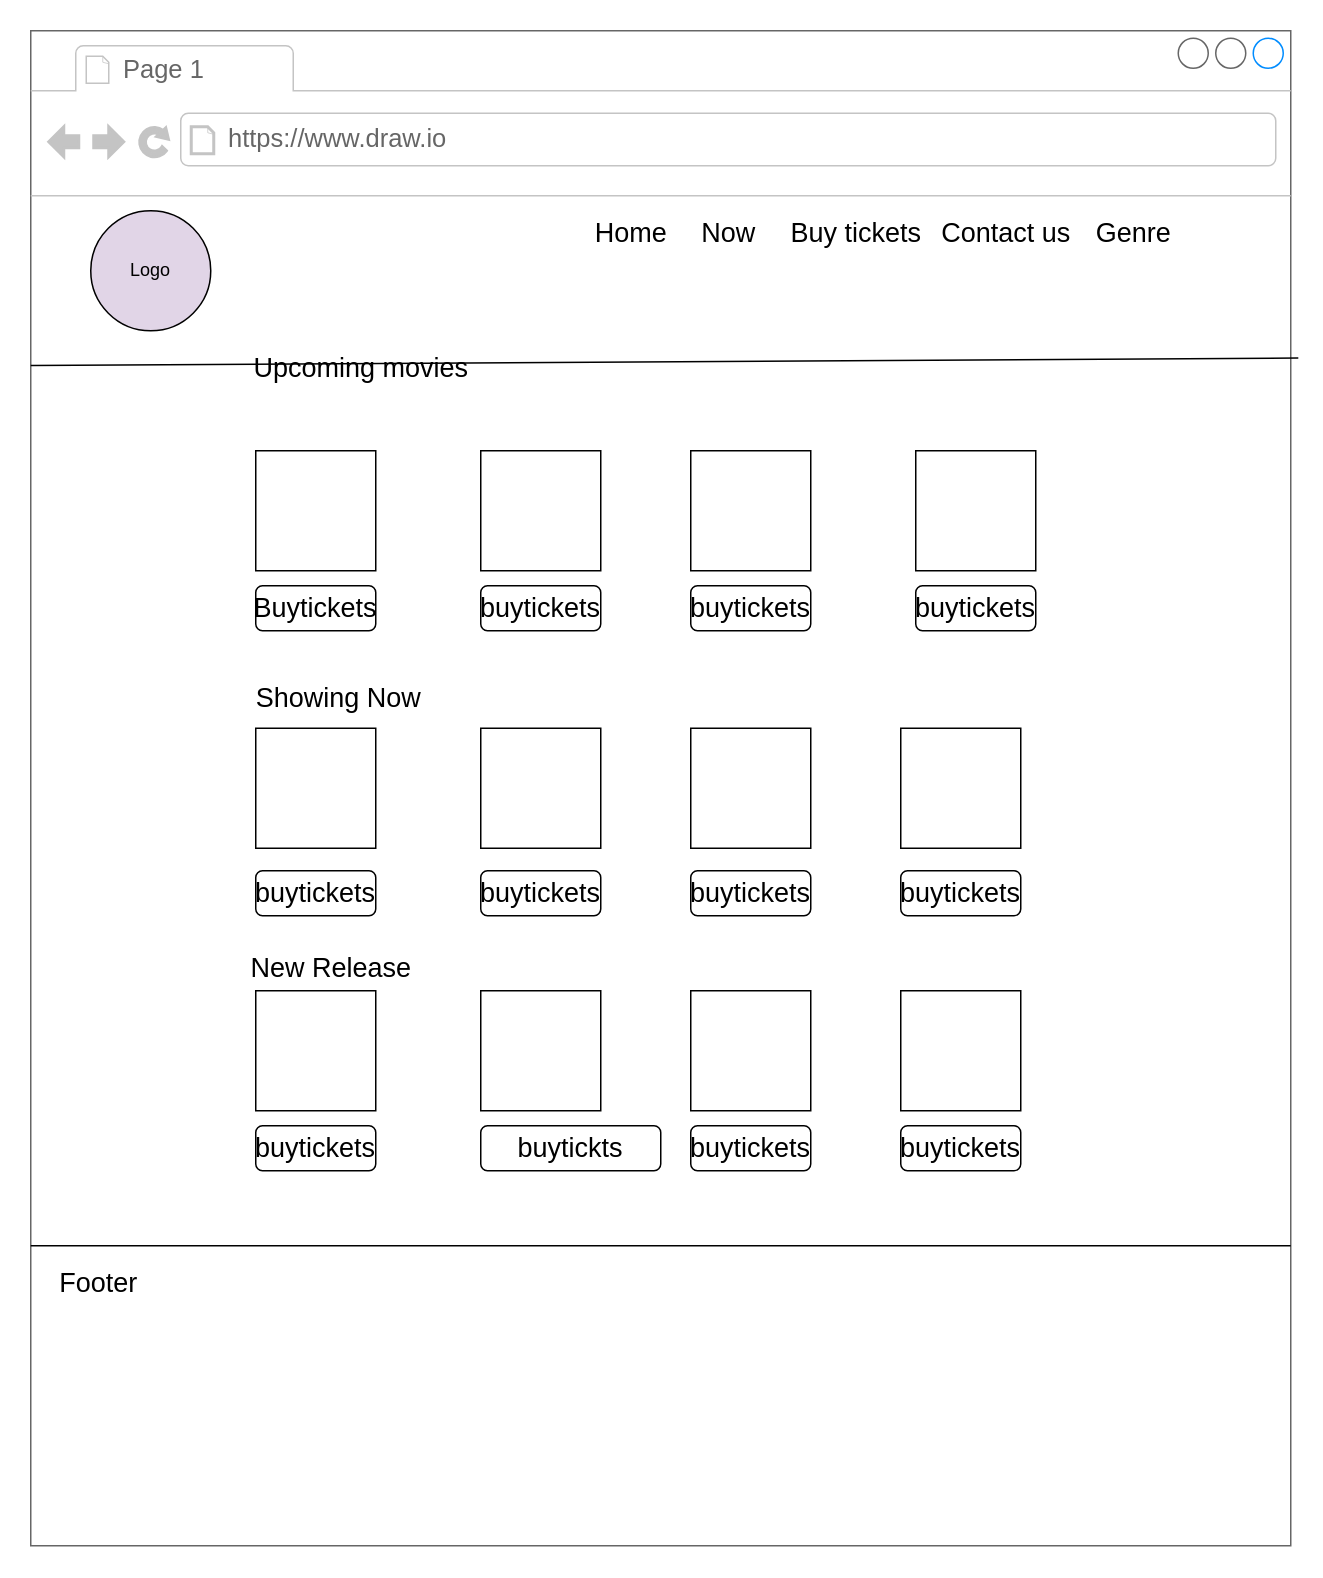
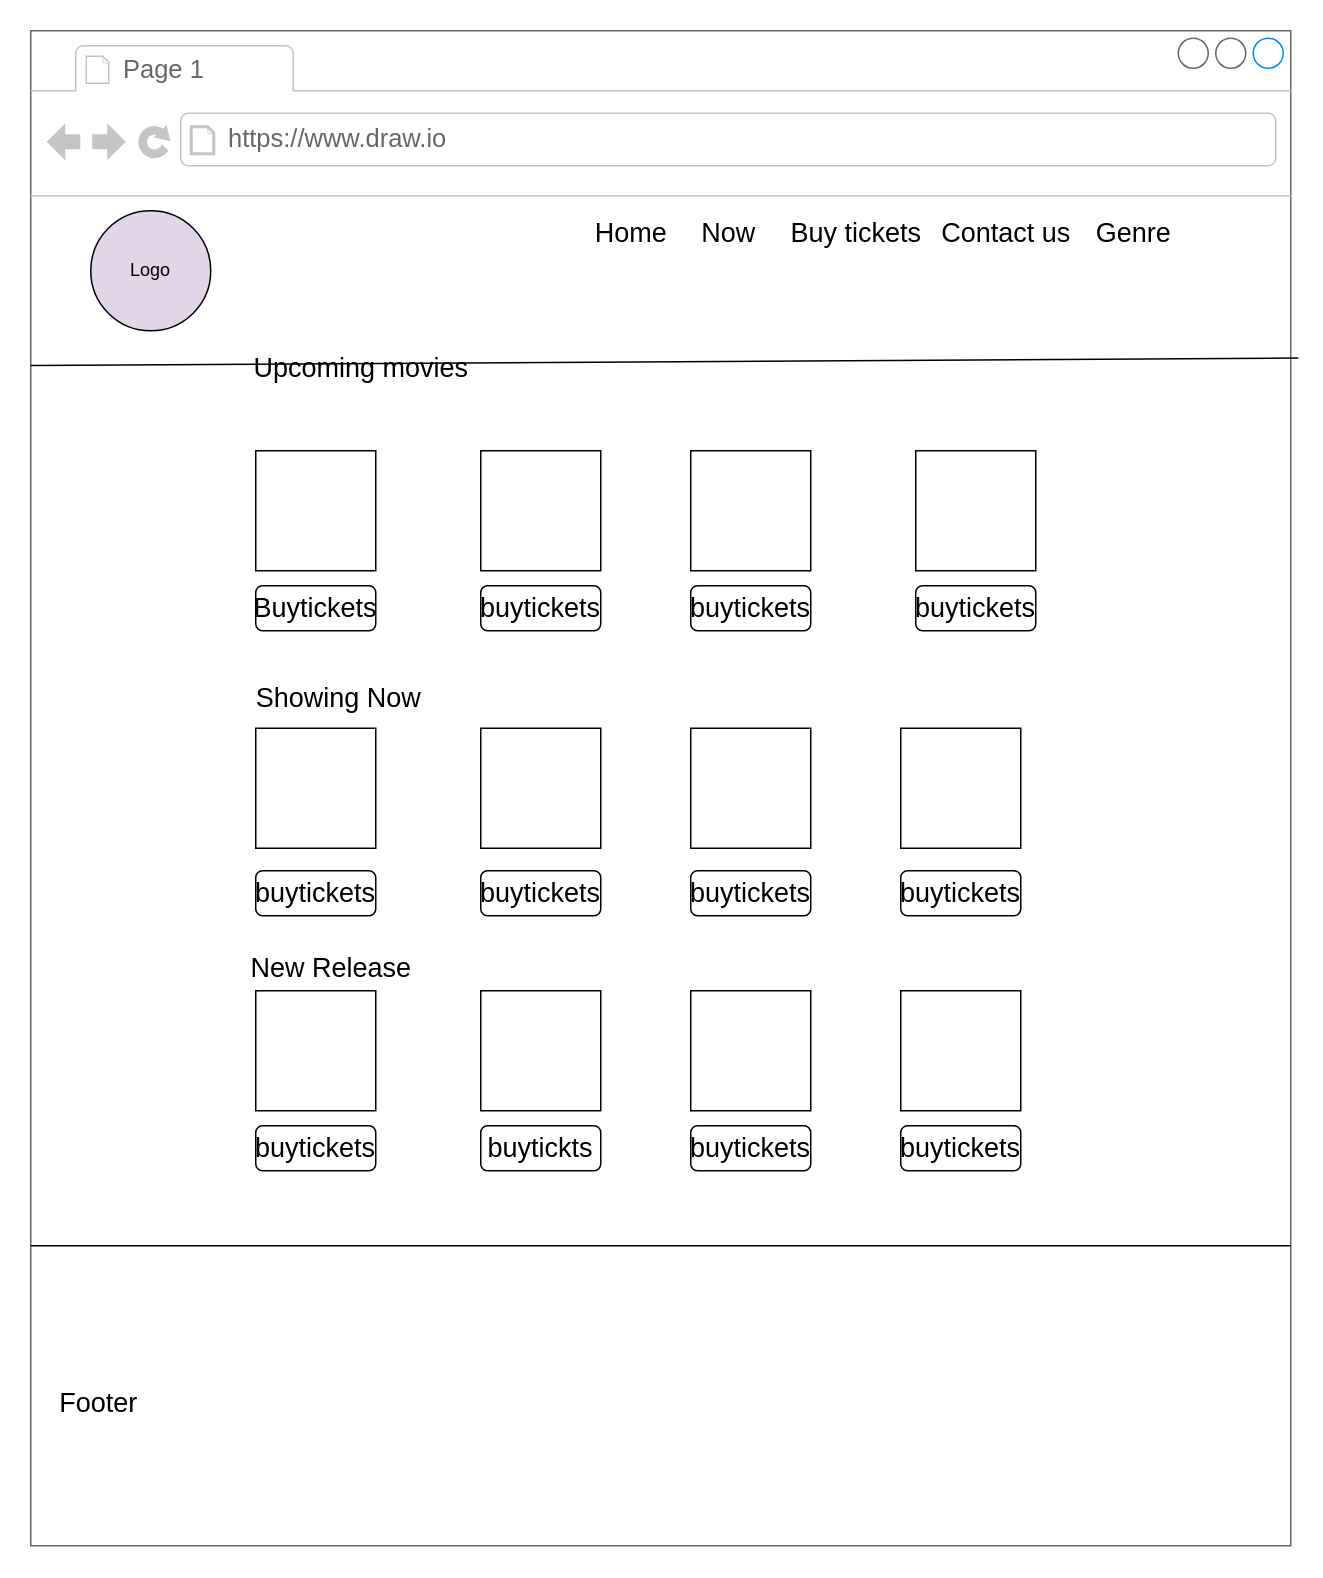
- <mxCell id="37" value="buytickts" style="rounded=1;whiteSpace=wrap;html=1;fontSize=18;" vertex="1" parent="2"><mxGeometry x="300" y="730" width="120" height="30" as="geometry" /></mxCell>
+ <mxCell id="37" value="buytickts" style="rounded=1;whiteSpace=wrap;html=1;fontSize=18;" vertex="1" parent="2"><mxGeometry x="300" y="730" width="80" height="30" as="geometry" /></mxCell>
- <mxCell id="24" value="Footer" style="text;html=1;resizable=0;autosize=1;align=center;verticalAlign=middle;points=[];fillColor=none;strokeColor=none;rounded=0;fontSize=18;" vertex="1" parent="2"><mxGeometry x="10" y="820" width="70" height="30" as="geometry" /></mxCell>
+ <mxCell id="24" value="Footer" style="text;html=1;resizable=0;autosize=1;align=center;verticalAlign=middle;points=[];fillColor=none;strokeColor=none;rounded=0;fontSize=18;" vertex="1" parent="2"><mxGeometry x="10" y="900" width="70" height="30" as="geometry" /></mxCell>
